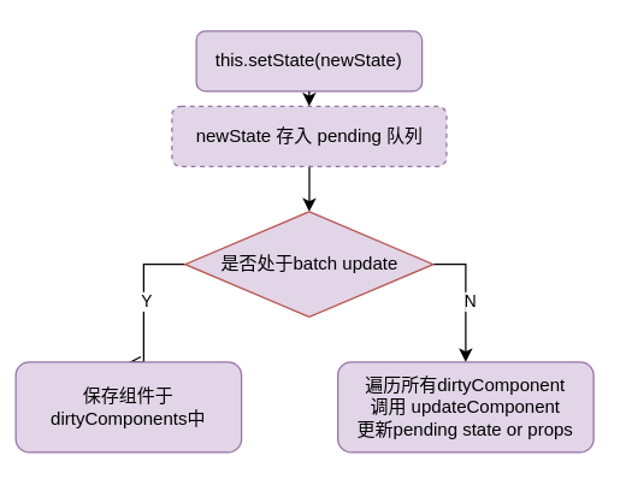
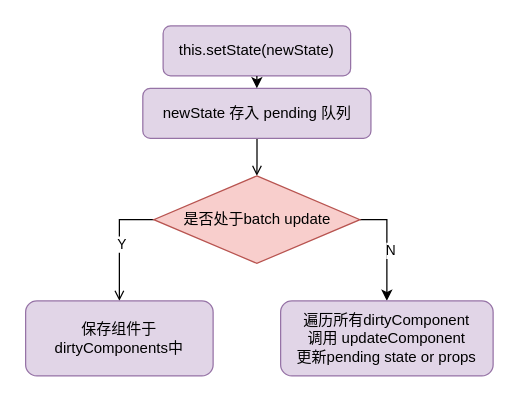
- <mxCell id="4" value="newState 存入 pending 队列" style="rounded=1;whiteSpace=wrap;html=1;fillColor=#e1d5e7;strokeColor=#9673a6;dashed=1;" parent="1" vertex="1"><mxGeometry x="113.75" y="70" width="182.5" height="40" as="geometry" /></mxCell>
+ <mxCell id="4" value="newState 存入 pending 队列" style="rounded=1;whiteSpace=wrap;html=1;fillColor=#e1d5e7;strokeColor=#9673a6;" parent="1" vertex="1"><mxGeometry x="113.75" y="70" width="182.5" height="40" as="geometry" /></mxCell>
- <mxCell id="3" style="edgeStyle=orthogonalEdgeStyle;rounded=0;orthogonalLoop=1;jettySize=auto;html=1;entryX=0.5;entryY=0;entryDx=0;entryDy=0;" parent="1" source="4" target="10" edge="1"><mxGeometry relative="1" as="geometry" /></mxCell>
+ <mxCell id="3" style="edgeStyle=orthogonalEdgeStyle;rounded=0;orthogonalLoop=1;jettySize=auto;html=1;entryX=0.5;entryY=0;entryDx=0;entryDy=0;endArrow=open;" parent="1" source="4" target="10" edge="1"><mxGeometry relative="1" as="geometry" /></mxCell>
- <mxCell id="10" value="是否处于batch update" style="rhombus;whiteSpace=wrap;html=1;fillColor=#e1d5e7;strokeColor=#b85450;" parent="1" vertex="1"><mxGeometry x="122.5" y="140" width="165" height="70" as="geometry" /></mxCell>
+ <mxCell id="10" value="是否处于batch update" style="rhombus;whiteSpace=wrap;html=1;fillColor=#f8cecc;strokeColor=#b85450;" parent="1" vertex="1"><mxGeometry x="122.5" y="140" width="165" height="70" as="geometry" /></mxCell>
- <mxCell id="11" value="保存组件于dirtyComponents中" style="rounded=1;whiteSpace=wrap;html=1;fillColor=#e1d5e7;strokeColor=#9673a6;" parent="1" vertex="1"><mxGeometry x="10" y="240" width="150" height="60" as="geometry" /></mxCell>
+ <mxCell id="11" value="保存组件于dirtyComponents中" style="rounded=1;whiteSpace=wrap;html=1;fillColor=#e1d5e7;strokeColor=#9673a6;" parent="1" vertex="1"><mxGeometry x="20" y="240" width="150" height="60" as="geometry" /></mxCell>
